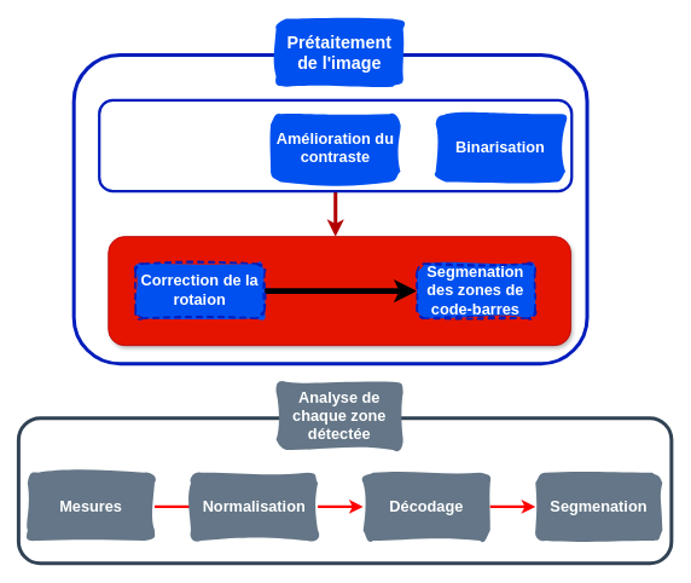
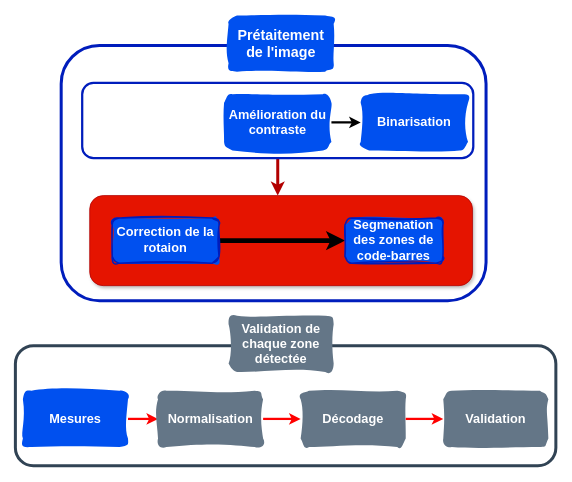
+ <mxCell id="13" value="" style="edgeStyle=orthogonalEdgeStyle;rounded=0;orthogonalLoop=1;jettySize=auto;html=1;strokeWidth=3;fontColor=#010101;fontSize=17;" parent="10" source="14" target="15" edge="1"><mxGeometry relative="1" as="geometry" /></mxCell>
- <mxCell id="23" value="Correction de la rotaion" style="rounded=1;whiteSpace=wrap;html=1;strokeWidth=2;fillWeight=4;hachureGap=8;hachureAngle=45;fillColor=#0050ef;fontStyle=1;fontSize=17;fontColor=#ffffff;strokeColor=#001DBC;fillStyle=solid;glass=0;shadow=0;sketch=1;curveFitting=1;jiggle=2;dashed=1;" parent="21" vertex="1"><mxGeometry x="30" y="30" width="142.326" height="60" as="geometry" /></mxCell>
+ <mxCell id="23" value="Correction de la rotaion" style="rounded=1;whiteSpace=wrap;html=1;strokeWidth=2;fillWeight=4;hachureGap=8;hachureAngle=45;fillColor=#0050ef;fontStyle=1;fontSize=17;fontColor=#ffffff;strokeColor=#001DBC;fillStyle=solid;glass=0;shadow=0;sketch=1;curveFitting=1;jiggle=2;" parent="21" vertex="1"><mxGeometry x="30" y="30" width="142.326" height="60" as="geometry" /></mxCell>
- <mxCell id="24" value="Segmenation des zones de code-barres" style="rounded=1;whiteSpace=wrap;html=1;strokeWidth=2;fillWeight=4;hachureGap=8;hachureAngle=45;fillColor=#0050ef;fontStyle=1;fontSize=17;fontColor=#ffffff;strokeColor=#001DBC;fillStyle=solid;glass=0;shadow=0;sketch=1;curveFitting=1;jiggle=2;dashed=1;" parent="21" vertex="1"><mxGeometry x="340.004" y="30" width="130.465" height="60" as="geometry" /></mxCell>
+ <mxCell id="24" value="Segmenation des zones de code-barres" style="rounded=1;whiteSpace=wrap;html=1;strokeWidth=2;fillWeight=4;hachureGap=8;hachureAngle=45;fillColor=#0050ef;fontStyle=1;fontSize=17;fontColor=#ffffff;strokeColor=#001DBC;fillStyle=solid;glass=0;shadow=0;sketch=1;curveFitting=1;jiggle=2;" parent="21" vertex="1"><mxGeometry x="340.004" y="30" width="130.465" height="60" as="geometry" /></mxCell>
- <mxCell id="16" value="Analyse de chaque zone détectée" style="rounded=1;whiteSpace=wrap;html=1;strokeWidth=2;fillWeight=4;hachureGap=8;hachureAngle=45;fillColor=#647687;fontStyle=1;fontSize=17;strokeColor=none;fillStyle=solid;glass=0;shadow=0;sketch=1;curveFitting=1;jiggle=2;fontColor=#FFFFFF;" parent="1" vertex="1"><mxGeometry x="304" y="420" width="140" height="75" as="geometry" /></mxCell>
+ <mxCell id="16" value="Validation de chaque zone détectée" style="rounded=1;whiteSpace=wrap;html=1;strokeWidth=2;fillWeight=4;hachureGap=8;hachureAngle=45;fillColor=#647687;fontStyle=1;fontSize=17;strokeColor=none;fillStyle=solid;glass=0;shadow=0;sketch=1;curveFitting=1;jiggle=2;fontColor=#FFFFFF;" parent="1" vertex="1"><mxGeometry x="304" y="420" width="140" height="75" as="geometry" /></mxCell>
- <mxCell id="5" value="Mesures" style="rounded=1;whiteSpace=wrap;html=1;strokeWidth=2;fillWeight=4;hachureGap=8;hachureAngle=45;fillColor=#647687;fontStyle=1;fontSize=17;fontColor=#FFFFFF;strokeColor=none;fillStyle=solid;glass=0;shadow=0;sketch=1;curveFitting=1;jiggle=2;" parent="3" vertex="1"><mxGeometry x="-33" y="-10" width="140" height="75" as="geometry" /></mxCell>
+ <mxCell id="5" value="Mesures" style="rounded=1;whiteSpace=wrap;html=1;strokeWidth=2;fillWeight=4;hachureGap=8;hachureAngle=45;fillColor=#0050ef;fontStyle=1;fontSize=17;fontColor=#FFFFFF;strokeColor=none;fillStyle=solid;glass=0;shadow=0;sketch=1;curveFitting=1;jiggle=2;" parent="3" vertex="1"><mxGeometry x="-33" y="-10" width="140" height="75" as="geometry" /></mxCell>
- <mxCell id="4" value="" style="edgeStyle=orthogonalEdgeStyle;rounded=0;orthogonalLoop=1;jettySize=auto;html=1;strokeWidth=3;fillColor=#a20025;strokeColor=#FF0000;fontColor=#030303;fontSize=17;endArrow=none;" parent="3" source="5" target="7" edge="1"><mxGeometry relative="1" as="geometry" /></mxCell>
+ <mxCell id="4" value="" style="edgeStyle=orthogonalEdgeStyle;rounded=0;orthogonalLoop=1;jettySize=auto;html=1;strokeWidth=3;fillColor=#a20025;strokeColor=#FF0000;fontColor=#030303;fontSize=17;" parent="3" source="5" target="7" edge="1"><mxGeometry relative="1" as="geometry" /></mxCell>
- <mxCell id="19" value="Segmenation" style="rounded=1;whiteSpace=wrap;html=1;strokeWidth=2;fillWeight=4;hachureGap=8;hachureAngle=45;fillColor=#647687;fontStyle=1;fontSize=17;fontColor=#FFFFFF;strokeColor=none;fillStyle=solid;glass=0;shadow=0;sketch=1;curveFitting=1;jiggle=2;" parent="1" vertex="1"><mxGeometry x="590" y="520" width="140" height="75" as="geometry" /></mxCell>
+ <mxCell id="19" value="Validation" style="rounded=1;whiteSpace=wrap;html=1;strokeWidth=2;fillWeight=4;hachureGap=8;hachureAngle=45;fillColor=#647687;fontStyle=1;fontSize=17;fontColor=#FFFFFF;strokeColor=none;fillStyle=solid;glass=0;shadow=0;sketch=1;curveFitting=1;jiggle=2;" parent="1" vertex="1"><mxGeometry x="590" y="520" width="140" height="75" as="geometry" /></mxCell>
